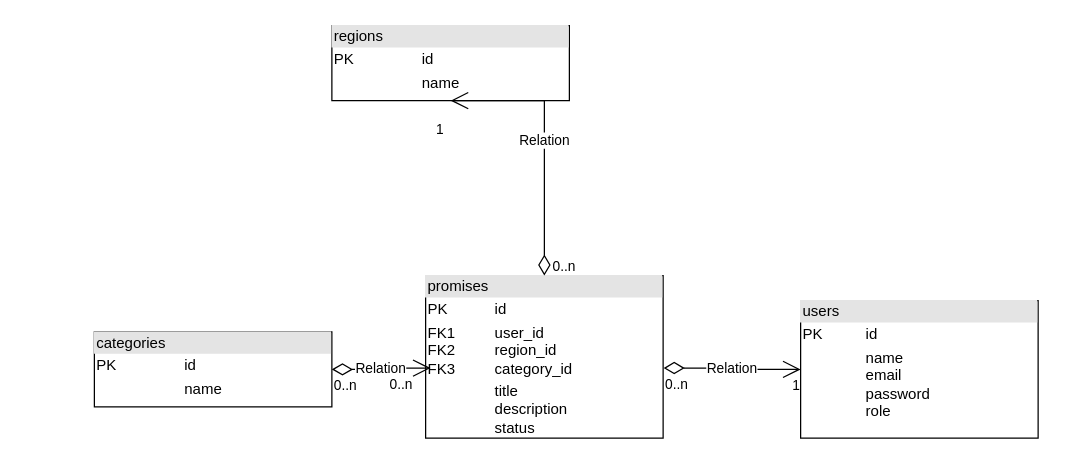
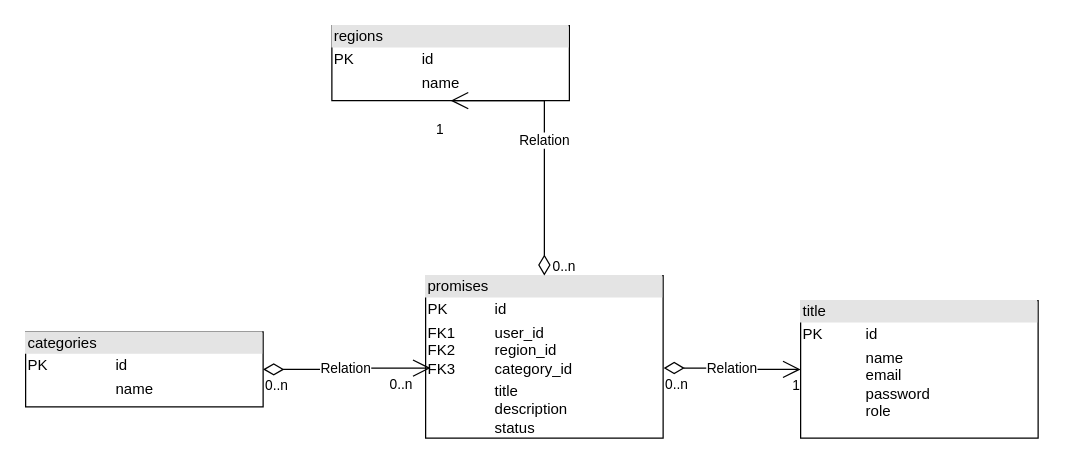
- <mxCell id="3" value="&lt;div style=&quot;box-sizing:border-box;width:100%;background:#e4e4e4;padding:2px;&quot;&gt;users&lt;/div&gt;&lt;table style=&quot;width:100%;font-size:1em;&quot; cellpadding=&quot;2&quot; cellspacing=&quot;0&quot;&gt;&lt;tbody&gt;&lt;tr&gt;&lt;td&gt;PK&lt;/td&gt;&lt;td&gt;id&lt;/td&gt;&lt;/tr&gt;&lt;tr&gt;&lt;td&gt;&lt;/td&gt;&lt;td&gt;name&lt;br&gt;email&lt;br&gt;password&lt;br&gt;role&lt;/td&gt;&lt;/tr&gt;&lt;/tbody&gt;&lt;/table&gt;" style="verticalAlign=top;align=left;overflow=fill;html=1;whiteSpace=wrap;" vertex="1" parent="1"><mxGeometry x="640" y="240" width="190" height="110" as="geometry" /></mxCell>
+ <mxCell id="3" value="&lt;div style=&quot;box-sizing:border-box;width:100%;background:#e4e4e4;padding:2px;&quot;&gt;title&lt;/div&gt;&lt;table style=&quot;width:100%;font-size:1em;&quot; cellpadding=&quot;2&quot; cellspacing=&quot;0&quot;&gt;&lt;tbody&gt;&lt;tr&gt;&lt;td&gt;PK&lt;/td&gt;&lt;td&gt;id&lt;/td&gt;&lt;/tr&gt;&lt;tr&gt;&lt;td&gt;&lt;/td&gt;&lt;td&gt;name&lt;br&gt;email&lt;br&gt;password&lt;br&gt;role&lt;/td&gt;&lt;/tr&gt;&lt;/tbody&gt;&lt;/table&gt;" style="verticalAlign=top;align=left;overflow=fill;html=1;whiteSpace=wrap;" vertex="1" parent="1"><mxGeometry x="640" y="240" width="190" height="110" as="geometry" /></mxCell>
- <mxCell id="5" value="&lt;div style=&quot;box-sizing:border-box;width:100%;background:#e4e4e4;padding:2px;&quot;&gt;categories&lt;/div&gt;&lt;table style=&quot;width:100%;font-size:1em;&quot; cellpadding=&quot;2&quot; cellspacing=&quot;0&quot;&gt;&lt;tbody&gt;&lt;tr&gt;&lt;td&gt;PK&lt;/td&gt;&lt;td&gt;id&lt;/td&gt;&lt;/tr&gt;&lt;tr&gt;&lt;td&gt;&lt;/td&gt;&lt;td&gt;name&lt;br&gt;&lt;/td&gt;&lt;/tr&gt;&lt;/tbody&gt;&lt;/table&gt;" style="verticalAlign=top;align=left;overflow=fill;html=1;whiteSpace=wrap;" vertex="1" parent="1"><mxGeometry x="75" y="265" width="190" height="60" as="geometry" /></mxCell>
+ <mxCell id="5" value="&lt;div style=&quot;box-sizing:border-box;width:100%;background:#e4e4e4;padding:2px;&quot;&gt;categories&lt;/div&gt;&lt;table style=&quot;width:100%;font-size:1em;&quot; cellpadding=&quot;2&quot; cellspacing=&quot;0&quot;&gt;&lt;tbody&gt;&lt;tr&gt;&lt;td&gt;PK&lt;/td&gt;&lt;td&gt;id&lt;/td&gt;&lt;/tr&gt;&lt;tr&gt;&lt;td&gt;&lt;/td&gt;&lt;td&gt;name&lt;br&gt;&lt;/td&gt;&lt;/tr&gt;&lt;/tbody&gt;&lt;/table&gt;" style="verticalAlign=top;align=left;overflow=fill;html=1;whiteSpace=wrap;" vertex="1" parent="1"><mxGeometry x="20" y="265" width="190" height="60" as="geometry" /></mxCell>
